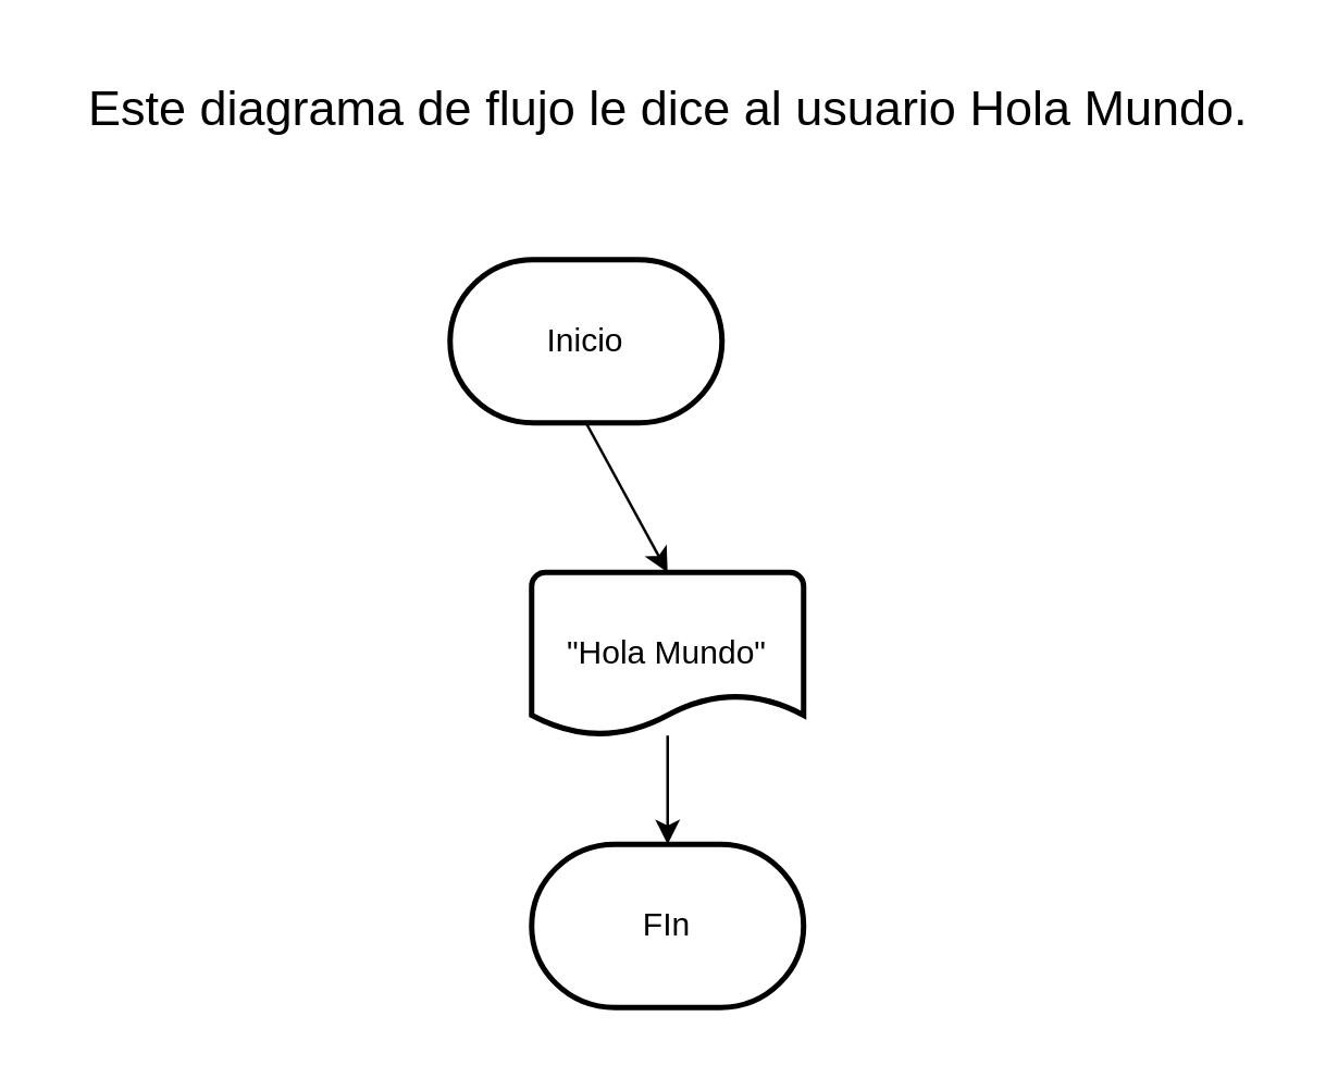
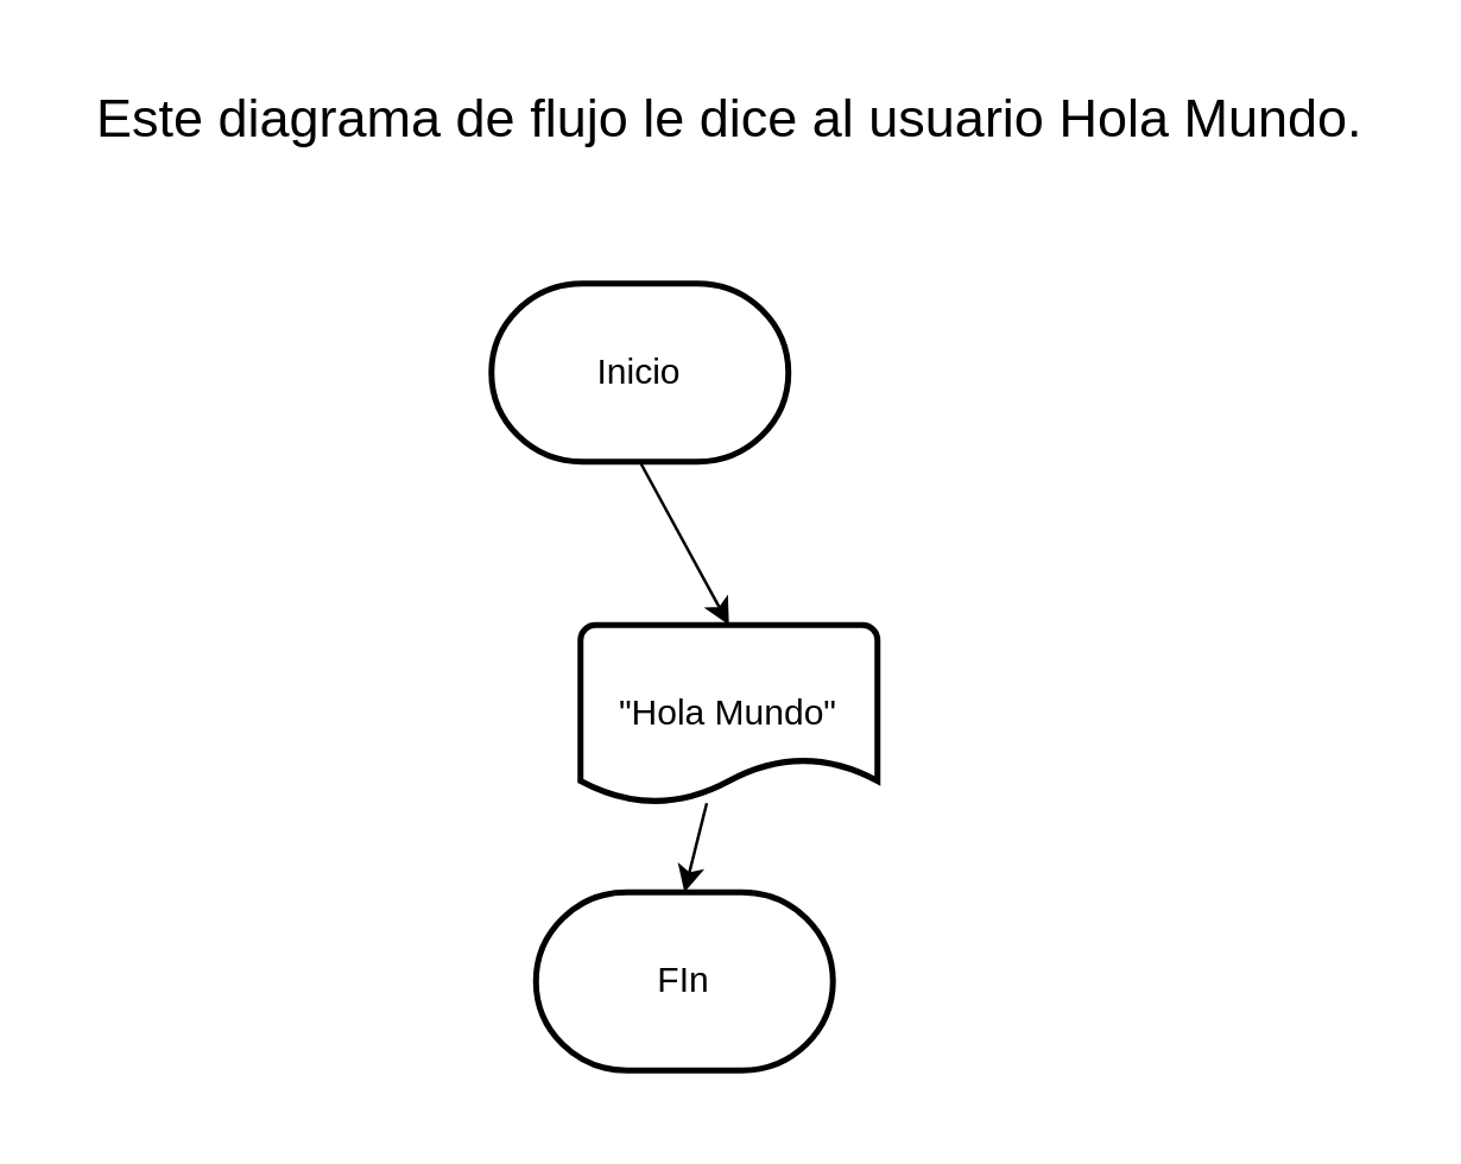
- <mxCell id="5" value="FIn" style="strokeWidth=2;html=1;shape=mxgraph.flowchart.terminator;whiteSpace=wrap;" vertex="1" parent="1"><mxGeometry x="195" y="310" width="100" height="60" as="geometry" /></mxCell>
+ <mxCell id="5" value="FIn" style="strokeWidth=2;html=1;shape=mxgraph.flowchart.terminator;whiteSpace=wrap;" vertex="1" parent="1"><mxGeometry x="180" y="300" width="100" height="60" as="geometry" /></mxCell>
